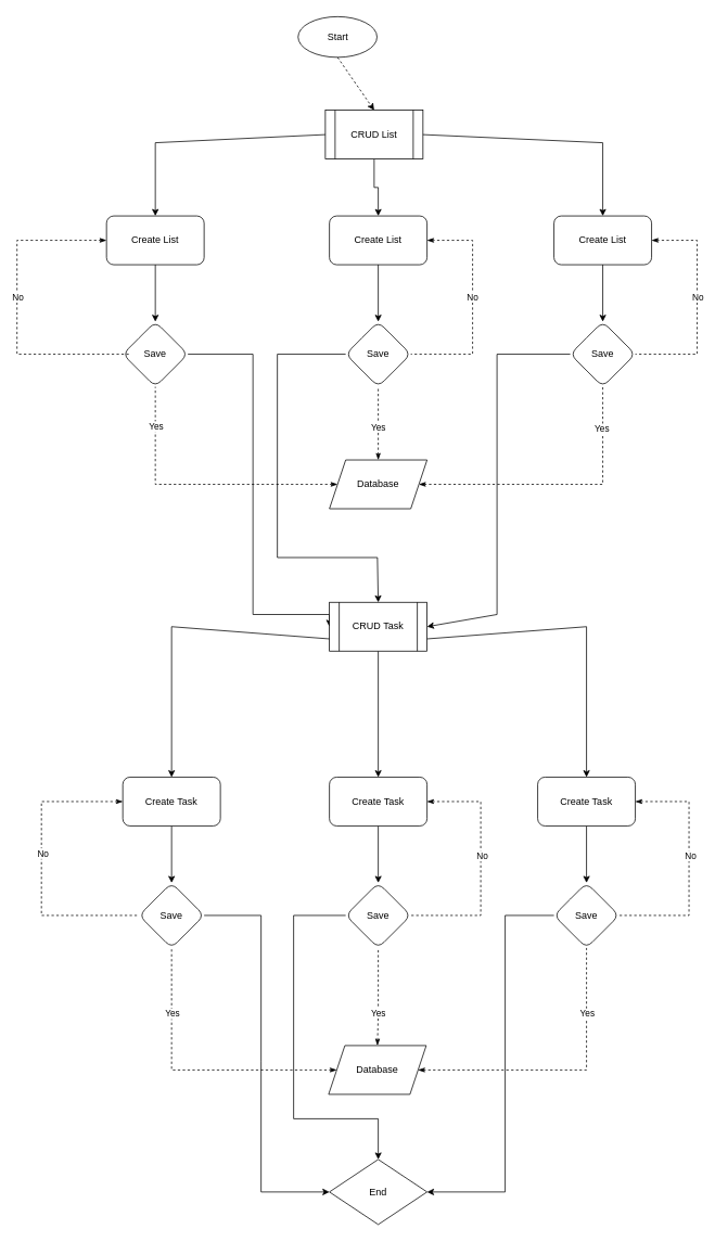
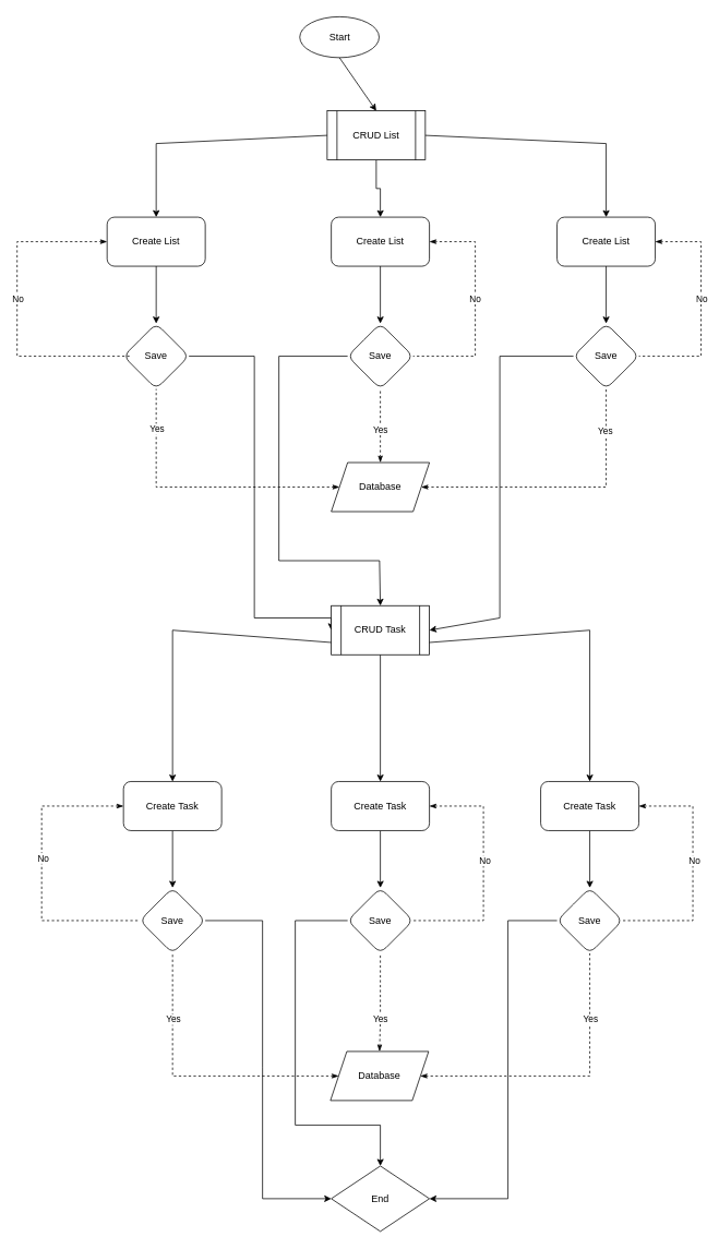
- <mxCell id="3" value="" style="endArrow=classic;html=1;rounded=0;entryX=0.5;entryY=0;entryDx=0;entryDy=0;exitX=0.5;exitY=1;exitDx=0;exitDy=0;dashed=1;" parent="1" target="5" edge="1" source="2"><mxGeometry width="50" height="50" relative="1" as="geometry"><mxPoint x="462.6" y="85" as="sourcePoint" /><mxPoint x="462.829" y="125" as="targetPoint" /><Array as="points" /></mxGeometry></mxCell>
+ <mxCell id="3" value="" style="endArrow=classic;html=1;rounded=0;entryX=0.5;entryY=0;entryDx=0;entryDy=0;exitX=0.5;exitY=1;exitDx=0;exitDy=0;" parent="1" target="5" edge="1" source="2"><mxGeometry width="50" height="50" relative="1" as="geometry"><mxPoint x="462.6" y="85" as="sourcePoint" /><mxPoint x="462.829" y="125" as="targetPoint" /><Array as="points" /></mxGeometry></mxCell>
